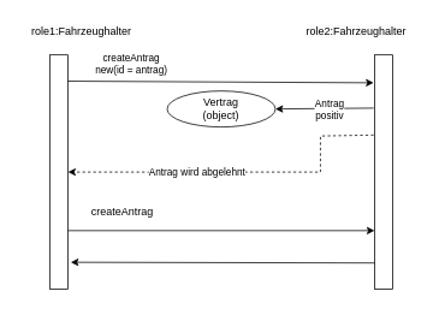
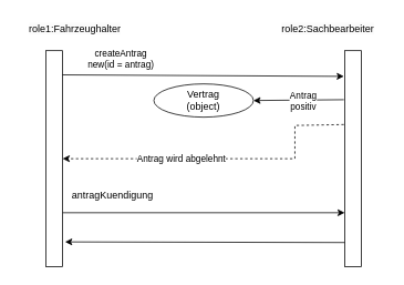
- <mxCell id="14" value="&lt;span style=&quot;color: rgb(0, 0, 0); font-family: Helvetica; font-size: 12px; font-style: normal; font-variant-ligatures: normal; font-variant-caps: normal; font-weight: 400; letter-spacing: normal; orphans: 2; text-indent: 0px; text-transform: none; widows: 2; word-spacing: 0px; -webkit-text-stroke-width: 0px; white-space: normal; background-color: rgb(251, 251, 251); text-decoration-thickness: initial; text-decoration-style: initial; text-decoration-color: initial; float: none; display: inline !important;&quot;&gt;role2:Fahrzeughalter&lt;/span&gt;" style="text;whiteSpace=wrap;html=1;align=center;" vertex="1" parent="1"><mxGeometry x="325" y="20" width="140" height="20" as="geometry" /></mxCell>
+ <mxCell id="14" value="&lt;span style=&quot;color: rgb(0, 0, 0); font-family: Helvetica; font-size: 12px; font-style: normal; font-variant-ligatures: normal; font-variant-caps: normal; font-weight: 400; letter-spacing: normal; orphans: 2; text-indent: 0px; text-transform: none; widows: 2; word-spacing: 0px; -webkit-text-stroke-width: 0px; white-space: normal; background-color: rgb(251, 251, 251); text-decoration-thickness: initial; text-decoration-style: initial; text-decoration-color: initial; float: none; display: inline !important;&quot;&gt;role2:Sachbearbeiter&lt;/span&gt;" style="text;whiteSpace=wrap;html=1;align=center;" vertex="1" parent="1"><mxGeometry x="325" y="20" width="140" height="20" as="geometry" /></mxCell>
- <mxCell id="12" value="createAntrag" style="text;html=1;align=center;verticalAlign=middle;resizable=0;points=[];autosize=1;strokeColor=none;fillColor=none;" vertex="1" parent="1"><mxGeometry x="75" y="220" width="120" height="30" as="geometry" /></mxCell>
+ <mxCell id="12" value="antragKuendigung" style="text;html=1;align=center;verticalAlign=middle;resizable=0;points=[];autosize=1;strokeColor=none;fillColor=none;" vertex="1" parent="1"><mxGeometry x="75" y="220" width="120" height="30" as="geometry" /></mxCell>
